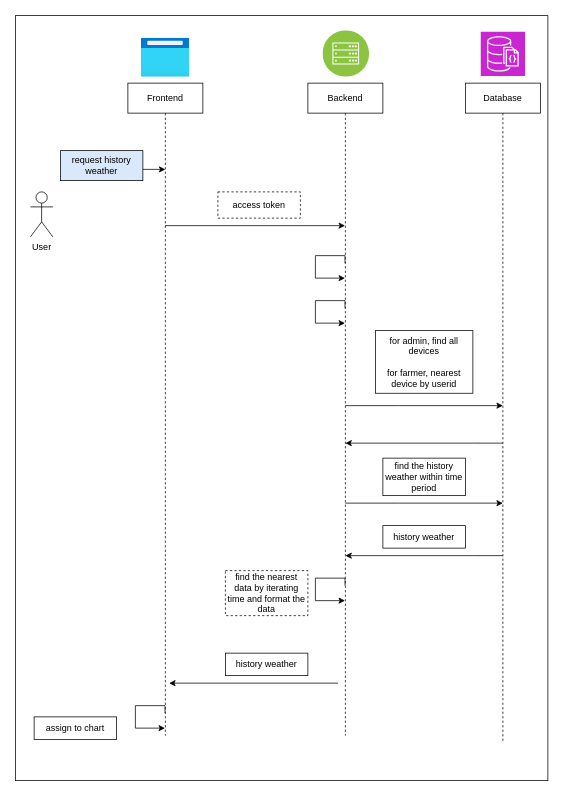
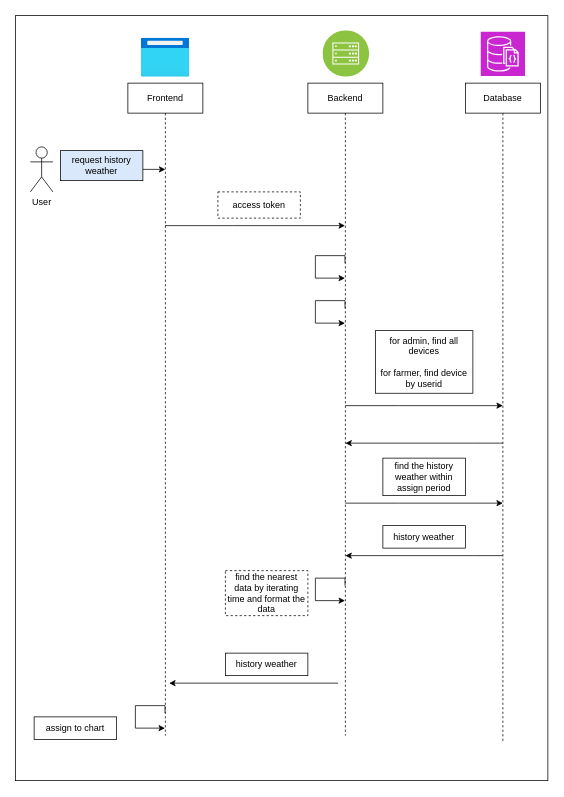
- <mxCell id="21" value="User" style="shape=umlActor;verticalLabelPosition=bottom;verticalAlign=top;html=1;" parent="1" vertex="1"><mxGeometry x="40" y="255" width="30" height="60" as="geometry" /></mxCell>
+ <mxCell id="21" value="User" style="shape=umlActor;verticalLabelPosition=bottom;verticalAlign=top;html=1;" parent="1" vertex="1"><mxGeometry x="40" y="195" width="30" height="60" as="geometry" /></mxCell>
- <mxCell id="14" value="for admin, find all devices&lt;br&gt;&lt;br&gt;for farmer, nearest device by userid" style="html=1;whiteSpace=wrap;" parent="1" vertex="1"><mxGeometry x="500" y="440" width="130" height="83.5" as="geometry" /></mxCell>
+ <mxCell id="14" value="for admin, find all devices&lt;br&gt;&lt;br&gt;for farmer, find device by userid" style="html=1;whiteSpace=wrap;" parent="1" vertex="1"><mxGeometry x="500" y="440" width="130" height="83.5" as="geometry" /></mxCell>
- <mxCell id="16" value="find the history weather within time period" style="html=1;whiteSpace=wrap;" parent="1" vertex="1"><mxGeometry x="510" y="610" width="110" height="50" as="geometry" /></mxCell>
+ <mxCell id="16" value="find the history weather within assign period" style="html=1;whiteSpace=wrap;" parent="1" vertex="1"><mxGeometry x="510" y="610" width="110" height="50" as="geometry" /></mxCell>
